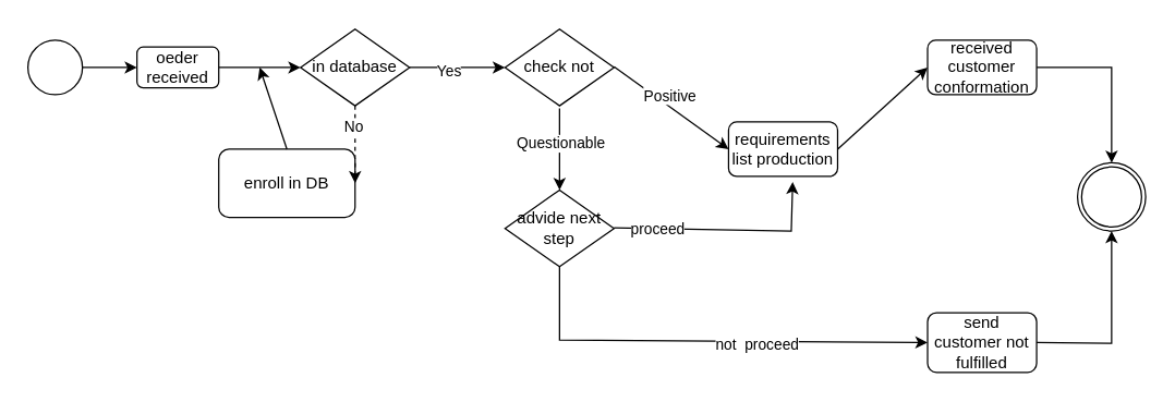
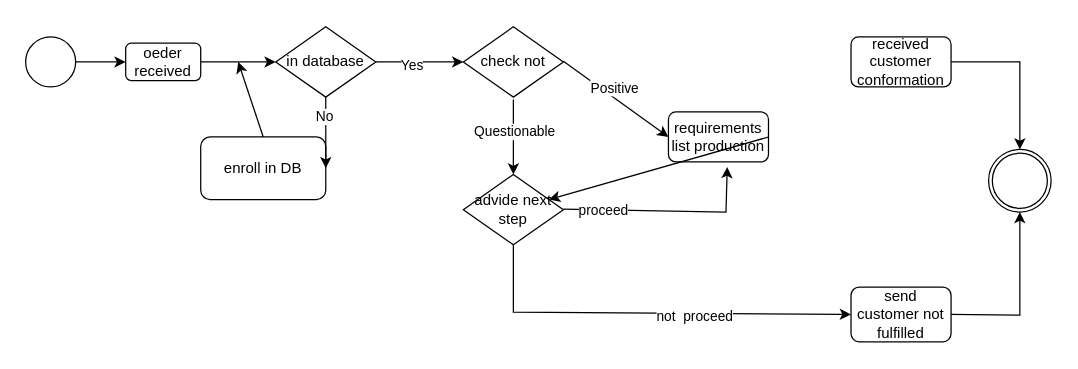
- <mxCell id="26" value="" style="endArrow=classic;html=1;rounded=0;entryX=0;entryY=0.5;entryDx=0;entryDy=0;exitX=1;exitY=0.5;exitDx=0;exitDy=0;" parent="1" source="13" target="25" edge="1"><mxGeometry width="50" height="50" relative="1" as="geometry"><mxPoint x="630" y="49" as="sourcePoint" /><mxPoint x="660" y="-1" as="targetPoint" /></mxGeometry></mxCell>
+ <mxCell id="26" value="" style="endArrow=classic;html=1;rounded=0;exitX=1;exitY=0.5;exitDx=0;exitDy=0;" parent="1" source="13" target="19" edge="1"><mxGeometry width="50" height="50" relative="1" as="geometry"><mxPoint x="630" y="49" as="sourcePoint" /><mxPoint x="660" y="-1" as="targetPoint" /></mxGeometry></mxCell>
- <mxCell id="11" value="" style="endArrow=classic;html=1;rounded=0;exitX=0.5;exitY=1;exitDx=0;exitDy=0;entryX=1;entryY=0.5;entryDx=0;entryDy=0;dashed=1;" parent="1" source="5" target="9" edge="1"><mxGeometry width="50" height="50" relative="1" as="geometry"><mxPoint x="400" y="149" as="sourcePoint" /><mxPoint x="450" y="99" as="targetPoint" /><Array as="points"><mxPoint x="260" y="124" /></Array></mxGeometry></mxCell>
+ <mxCell id="11" value="" style="endArrow=classic;html=1;rounded=0;exitX=0.5;exitY=1;exitDx=0;exitDy=0;entryX=1;entryY=0.5;entryDx=0;entryDy=0;" parent="1" source="5" target="9" edge="1"><mxGeometry width="50" height="50" relative="1" as="geometry"><mxPoint x="400" y="149" as="sourcePoint" /><mxPoint x="450" y="99" as="targetPoint" /><Array as="points"><mxPoint x="260" y="124" /></Array></mxGeometry></mxCell>
